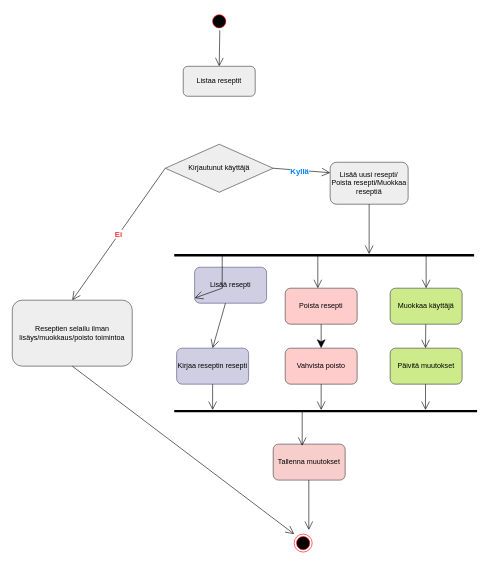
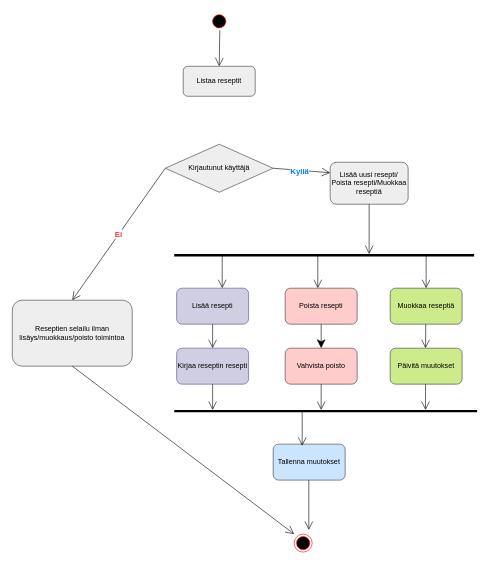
- <mxCell id="20" value="Lisää resepti" style="rounded=1;whiteSpace=wrap;html=1;labelBackgroundColor=none;fillColor=#d0cee2;strokeColor=#56517e;" vertex="1" parent="1"><mxGeometry x="324" y="445" width="120" height="60" as="geometry" /></mxCell>
+ <mxCell id="20" value="Lisää resepti" style="rounded=1;whiteSpace=wrap;html=1;labelBackgroundColor=none;fillColor=#d0cee2;strokeColor=#56517e;" vertex="1" parent="1"><mxGeometry x="294" y="480" width="120" height="60" as="geometry" /></mxCell>
- <mxCell id="17" value="Muokkaa käyttäjä" style="rounded=1;whiteSpace=wrap;html=1;fillColor=#cdeb8b;strokeColor=#36393d;" vertex="1" parent="1"><mxGeometry x="650" y="480" width="120" height="60" as="geometry" /></mxCell>
+ <mxCell id="17" value="Muokkaa reseptiä" style="rounded=1;whiteSpace=wrap;html=1;fillColor=#cdeb8b;strokeColor=#36393d;" vertex="1" parent="1"><mxGeometry x="650" y="480" width="120" height="60" as="geometry" /></mxCell>
- <mxCell id="12" value="Tallenna muutokset" style="rounded=1;whiteSpace=wrap;html=1;fillColor=#f8cecc;strokeColor=#36393d;" vertex="1" parent="1"><mxGeometry x="455" y="740" width="120" height="60" as="geometry" /></mxCell>
+ <mxCell id="12" value="Tallenna muutokset" style="rounded=1;whiteSpace=wrap;html=1;fillColor=#cce5ff;strokeColor=#36393d;" vertex="1" parent="1"><mxGeometry x="455" y="740" width="120" height="60" as="geometry" /></mxCell>
